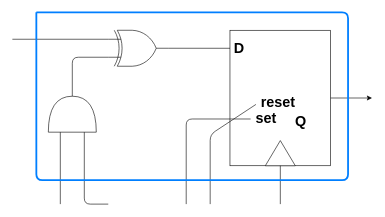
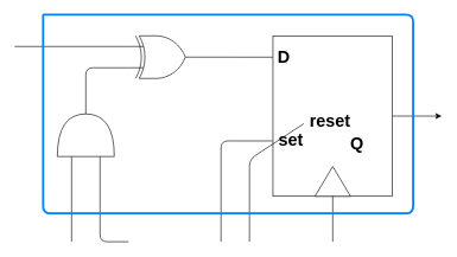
- <mxCell id="15" value="&lt;font size=&quot;1&quot;&gt;&lt;b style=&quot;font-size: 24px&quot;&gt;set&lt;/b&gt;&lt;/font&gt;" style="text;html=1;align=center;verticalAlign=middle;resizable=0;points=[];autosize=1;" parent="1" vertex="1"><mxGeometry x="418" y="187" width="50" height="20" as="geometry" /></mxCell>
+ <mxCell id="15" value="&lt;font size=&quot;1&quot;&gt;&lt;b style=&quot;font-size: 24px&quot;&gt;set&lt;/b&gt;&lt;/font&gt;" style="text;html=1;align=center;verticalAlign=middle;resizable=0;points=[];autosize=1;" parent="1" vertex="1"><mxGeometry x="383" y="187" width="50" height="20" as="geometry" /></mxCell>
